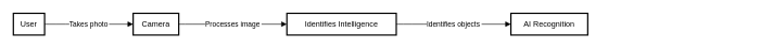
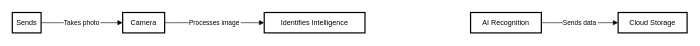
- <mxCell id="2" value="User" style="whiteSpace=wrap;strokeWidth=2;" vertex="1" parent="1"><mxGeometry width="48" height="34" as="geometry" x="20" y="20" /></mxCell>
+ <mxCell id="2" value="Sends" style="whiteSpace=wrap;strokeWidth=2;" vertex="1" parent="1"><mxGeometry width="48" height="34" as="geometry" x="20" y="20" /></mxCell>
- <mxCell id="9" value="Identifies objects" style="curved=1;startArrow=none;endArrow=block;exitX=1;exitY=0.5;entryX=0;entryY=0.5;" edge="1" parent="1" source="4" target="5"><mxGeometry relative="1" as="geometry"><Array as="points" /></mxGeometry></mxCell>
+ <mxCell id="10" value="Sends data" style="curved=1;startArrow=none;endArrow=block;exitX=1;exitY=0.5;entryX=0;entryY=0.5;" edge="1" parent="1" source="5" target="6"><mxGeometry relative="1" as="geometry"><Array as="points" /></mxGeometry></mxCell>
+ <mxCell id="6" value="Cloud Storage" style="whiteSpace=wrap;strokeWidth=2;" vertex="1" parent="1"><mxGeometry x="1030" width="115" height="34" as="geometry" y="20" /></mxCell>
